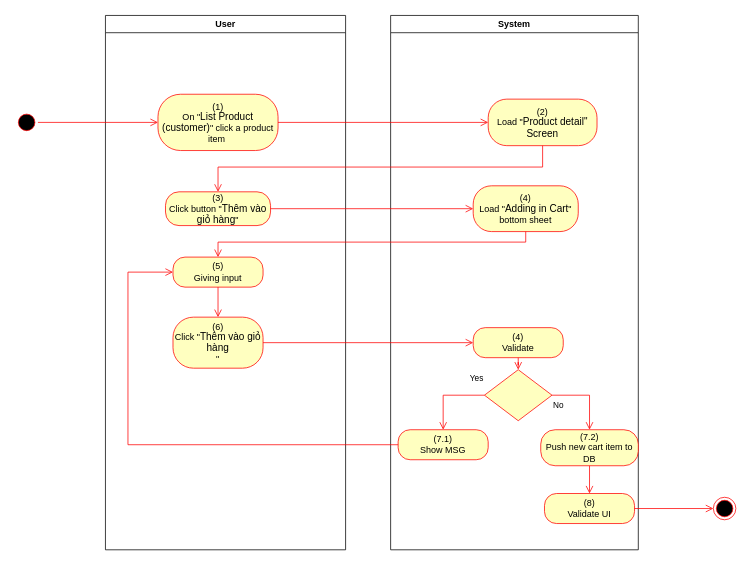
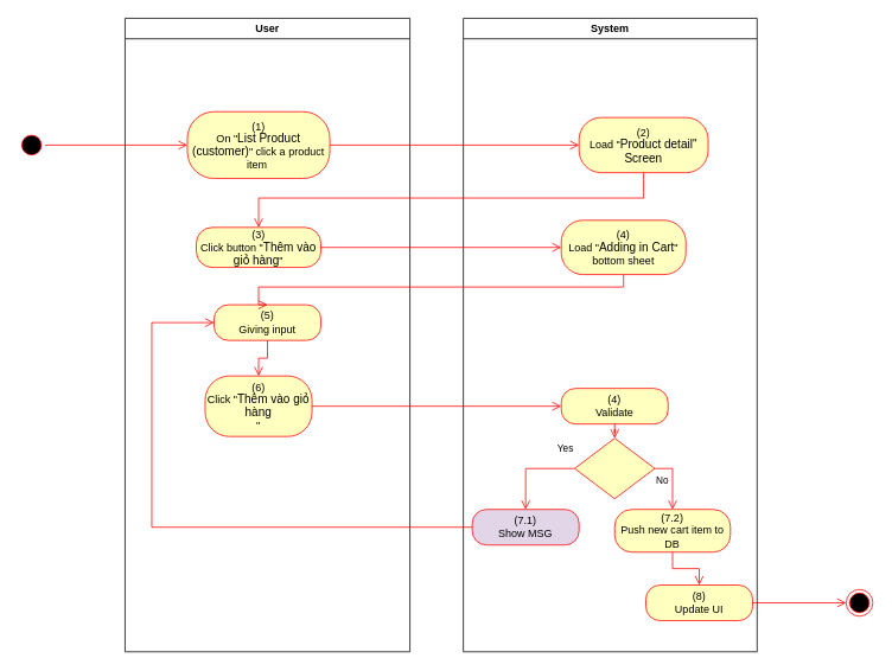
- <mxCell id="6" value="(5)&lt;br&gt;Giving input" style="rounded=1;whiteSpace=wrap;html=1;arcSize=40;fontColor=#000000;fillColor=#ffffc0;strokeColor=#ff0000;" vertex="1" parent="2"><mxGeometry x="90" y="322" width="120" height="40" as="geometry" /></mxCell>
+ <mxCell id="6" value="(5)&lt;br&gt;Giving input" style="rounded=1;whiteSpace=wrap;html=1;arcSize=40;fontColor=#000000;fillColor=#ffffc0;strokeColor=#ff0000;" vertex="1" parent="2"><mxGeometry x="100" y="322" width="120" height="40" as="geometry" /></mxCell>
- <mxCell id="17" value="(7.1)&lt;br&gt;Show MSG" style="rounded=1;whiteSpace=wrap;html=1;arcSize=40;fontColor=#000000;fillColor=#ffffc0;strokeColor=#ff0000;" vertex="1" parent="8"><mxGeometry x="10" y="552" width="120" height="40" as="geometry" /></mxCell>
+ <mxCell id="17" value="(7.1)&lt;br&gt;Show MSG" style="rounded=1;whiteSpace=wrap;html=1;arcSize=40;fontColor=#000000;fillColor=#e1d5e7;strokeColor=#ff0000;" vertex="1" parent="8"><mxGeometry x="10" y="552" width="120" height="40" as="geometry" /></mxCell>
- <mxCell id="14" value="(7.2)&lt;br&gt;Push new cart item to DB" style="rounded=1;whiteSpace=wrap;html=1;arcSize=40;fontColor=#000000;fillColor=#ffffc0;strokeColor=#ff0000;" vertex="1" parent="8"><mxGeometry x="200" y="552" width="130" height="48" as="geometry" /></mxCell>
+ <mxCell id="14" value="(7.2)&lt;br&gt;Push new cart item to DB" style="rounded=1;whiteSpace=wrap;html=1;arcSize=40;fontColor=#000000;fillColor=#ffffc0;strokeColor=#ff0000;" vertex="1" parent="8"><mxGeometry x="170" y="552" width="130" height="48" as="geometry" /></mxCell>
- <mxCell id="15" value="(8)&lt;br&gt;Validate UI" style="rounded=1;whiteSpace=wrap;html=1;arcSize=40;fontColor=#000000;fillColor=#ffffc0;strokeColor=#ff0000;" vertex="1" parent="8"><mxGeometry x="205" y="637" width="120" height="40" as="geometry" /></mxCell>
+ <mxCell id="15" value="(8)&lt;br&gt;Update UI" style="rounded=1;whiteSpace=wrap;html=1;arcSize=40;fontColor=#000000;fillColor=#ffffc0;strokeColor=#ff0000;" vertex="1" parent="8"><mxGeometry x="205" y="637" width="120" height="40" as="geometry" /></mxCell>
